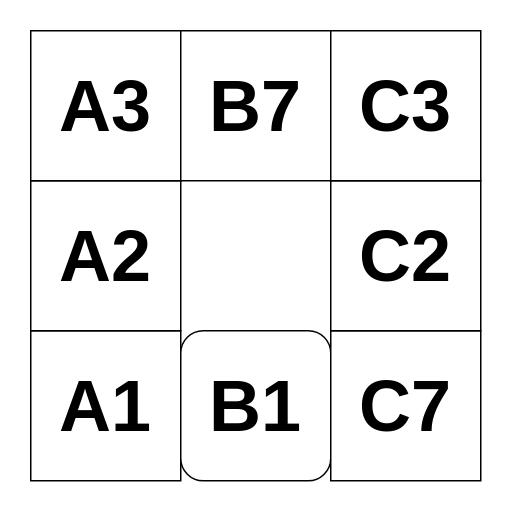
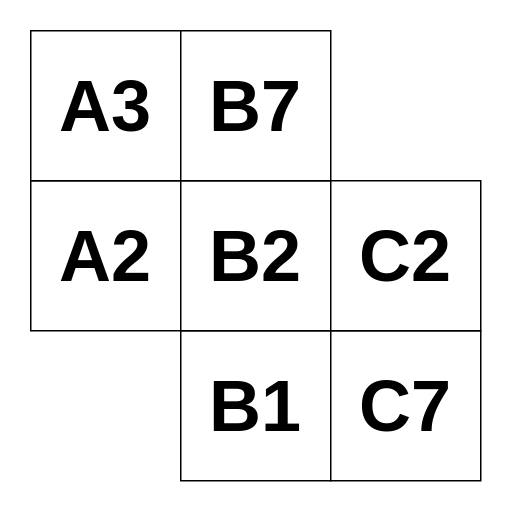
- <mxCell id="10" value="C3" style="rounded=0;whiteSpace=wrap;html=1;fontSize=48;fontStyle=1" vertex="1" parent="1"><mxGeometry x="220" y="20" width="100" height="100" as="geometry" /></mxCell>
+ <mxCell id="6" value="B2" style="rounded=0;whiteSpace=wrap;html=1;fontSize=48;fontStyle=1" vertex="1" parent="1"><mxGeometry x="120" y="120" width="100" height="100" as="geometry" /></mxCell>
- <mxCell id="2" value="A1" style="rounded=0;whiteSpace=wrap;html=1;fontSize=48;fontStyle=1" vertex="1" parent="1"><mxGeometry x="20" y="220" width="100" height="100" as="geometry" /></mxCell>
- <mxCell id="5" value="B1" style="whiteSpace=wrap;html=1;fontSize=48;fontStyle=1;rounded=1;" vertex="1" parent="1"><mxGeometry x="120" y="220" width="100" height="100" as="geometry" /></mxCell>
+ <mxCell id="5" value="B1" style="rounded=0;whiteSpace=wrap;html=1;fontSize=48;fontStyle=1" vertex="1" parent="1"><mxGeometry x="120" y="220" width="100" height="100" as="geometry" /></mxCell>
